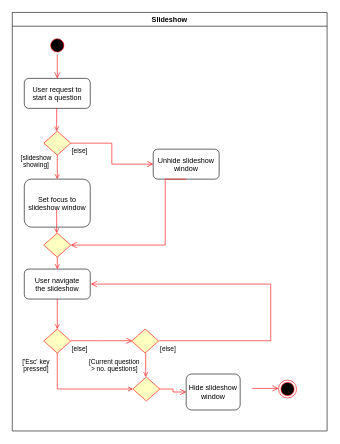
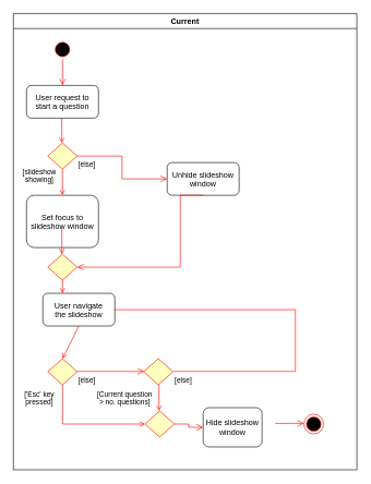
- <mxCell id="2" value="Slideshow" style="swimlane;whiteSpace=wrap" parent="1" vertex="1"><mxGeometry x="20" y="20" width="525" height="698" as="geometry" /></mxCell>
+ <mxCell id="2" value="Current" style="swimlane;whiteSpace=wrap" parent="1" vertex="1"><mxGeometry x="20" y="20" width="525" height="698" as="geometry" /></mxCell>
- <mxCell id="23" value="User navigate&#10;the slideshow" style="rounded=1;" vertex="1" parent="2"><mxGeometry x="20" y="428" width="110" height="50" as="geometry" /></mxCell>
+ <mxCell id="23" value="User navigate&#10;the slideshow" style="rounded=1;" vertex="1" parent="2"><mxGeometry x="45" y="428" width="110" height="50" as="geometry" /></mxCell>
